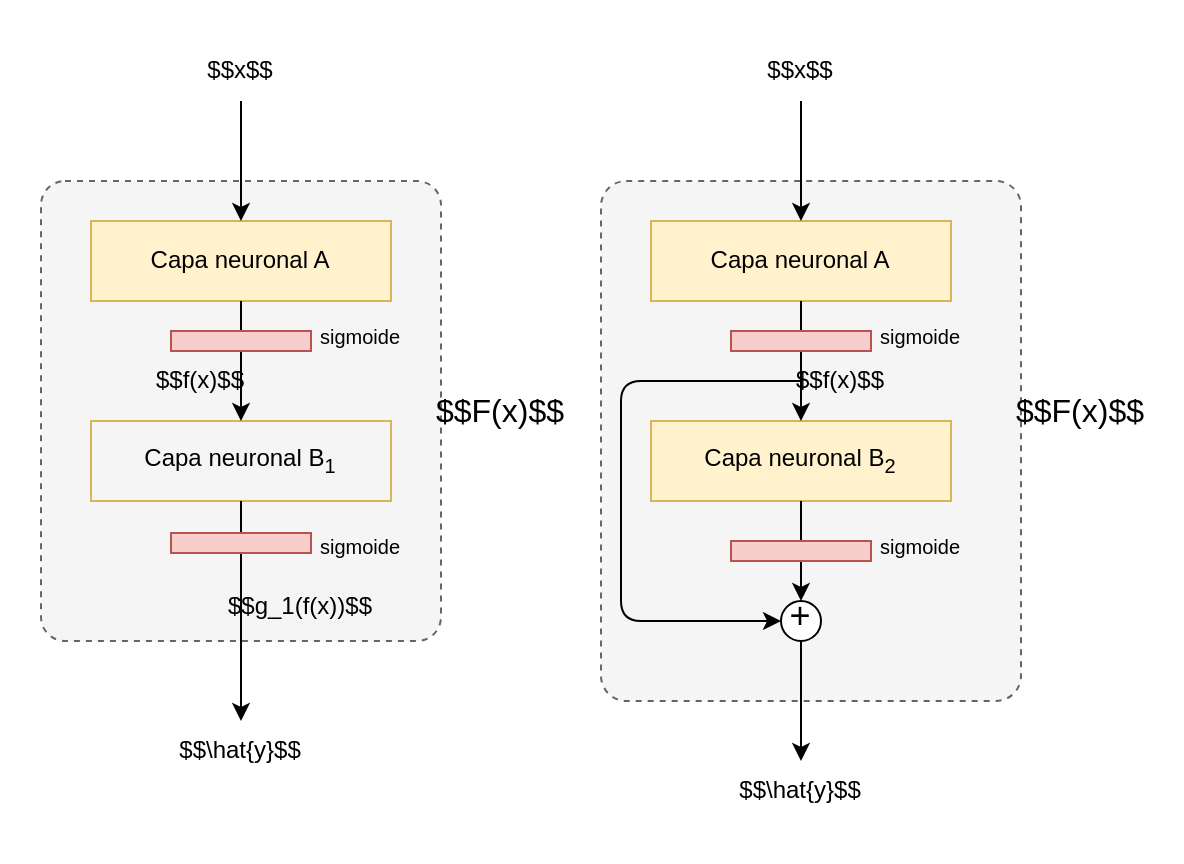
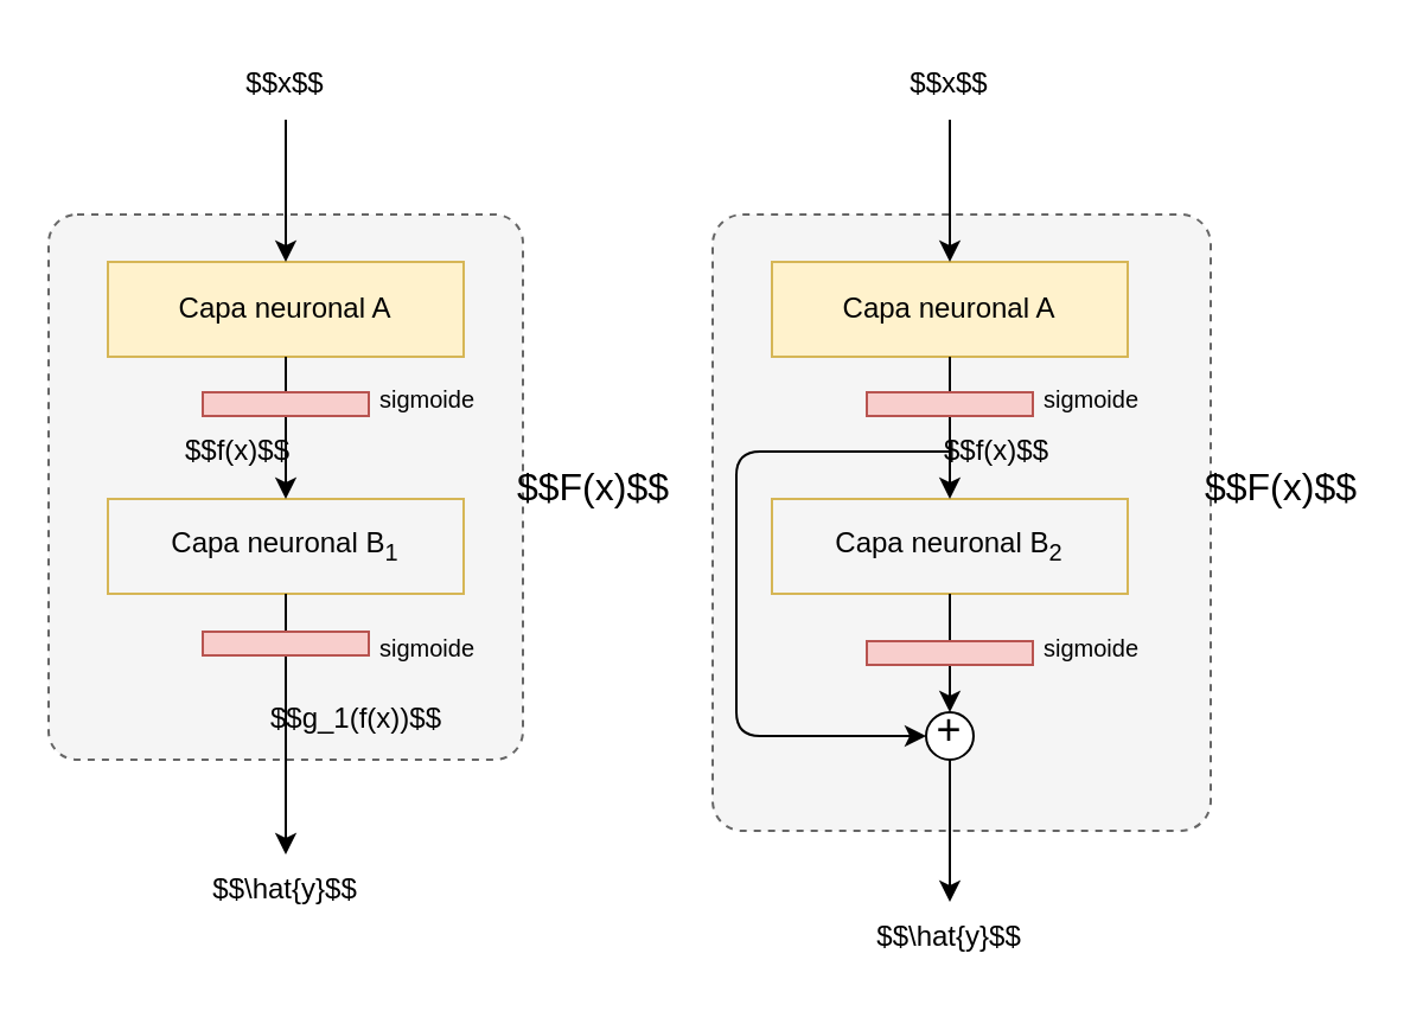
- <mxCell id="17" value="&lt;font style=&quot;font-size: 12px;&quot;&gt;Capa neuronal B&lt;sub&gt;2&lt;/sub&gt;&lt;/font&gt;" style="rounded=0;whiteSpace=wrap;html=1;fillColor=#fff2cc;strokeColor=#d6b656;" vertex="1" parent="1"><mxGeometry x="325" y="210" width="150" height="40" as="geometry" /></mxCell>
+ <mxCell id="17" value="&lt;font style=&quot;font-size: 12px;&quot;&gt;Capa neuronal B&lt;sub&gt;2&lt;/sub&gt;&lt;/font&gt;" style="rounded=0;whiteSpace=wrap;html=1;fillColor=#f5f5f5;strokeColor=#d6b656;" vertex="1" parent="1"><mxGeometry x="325" y="210" width="150" height="40" as="geometry" /></mxCell>
